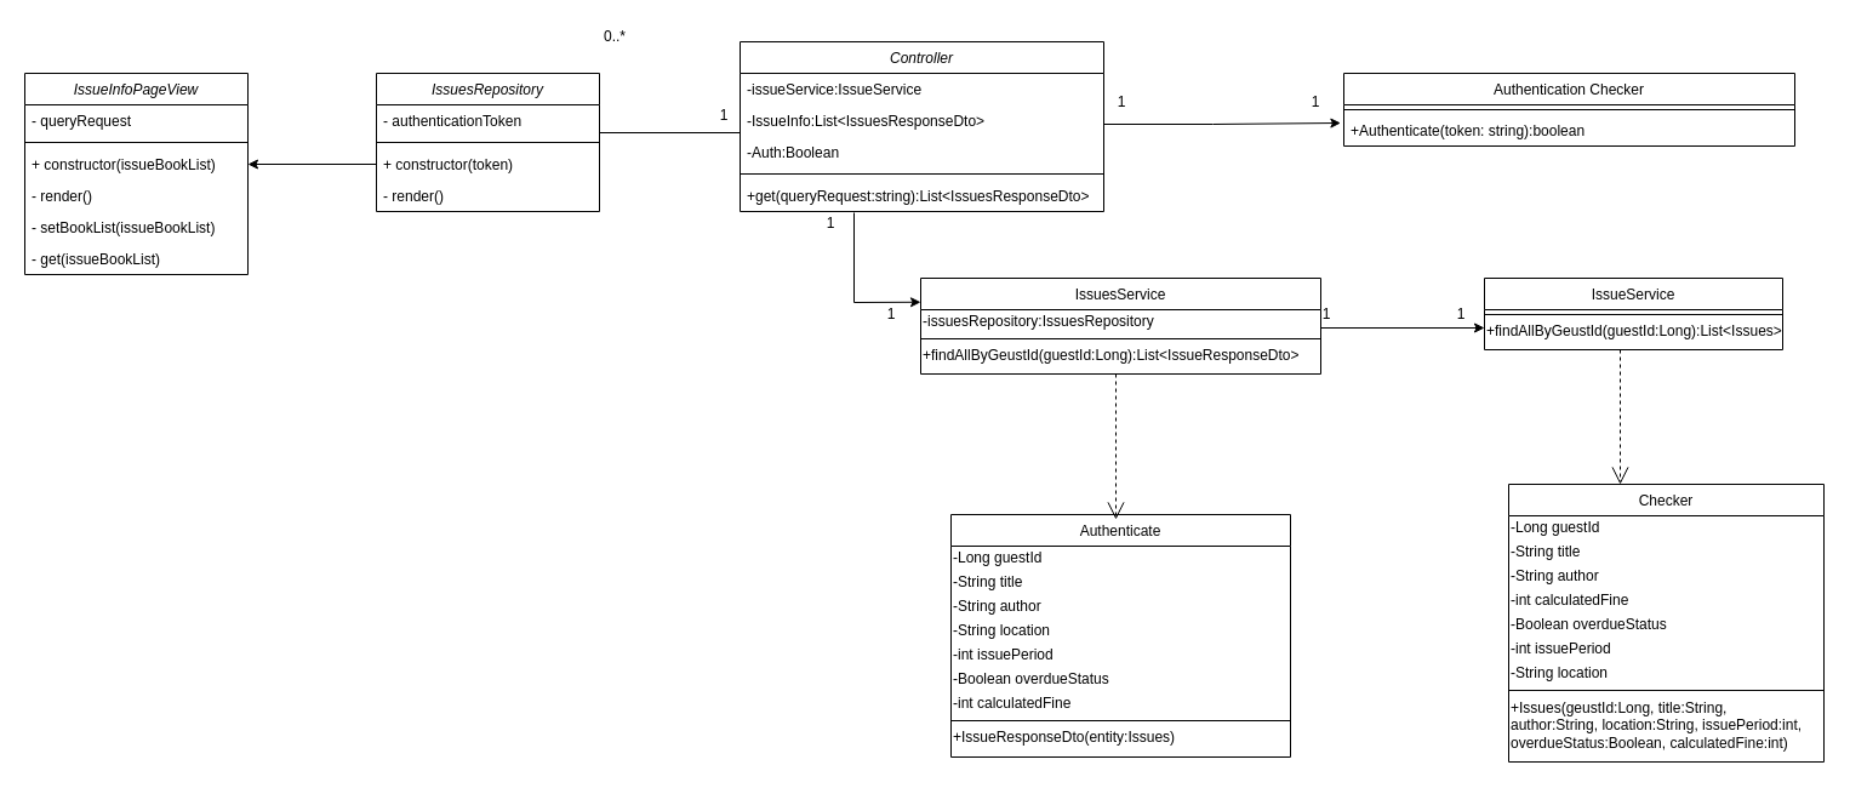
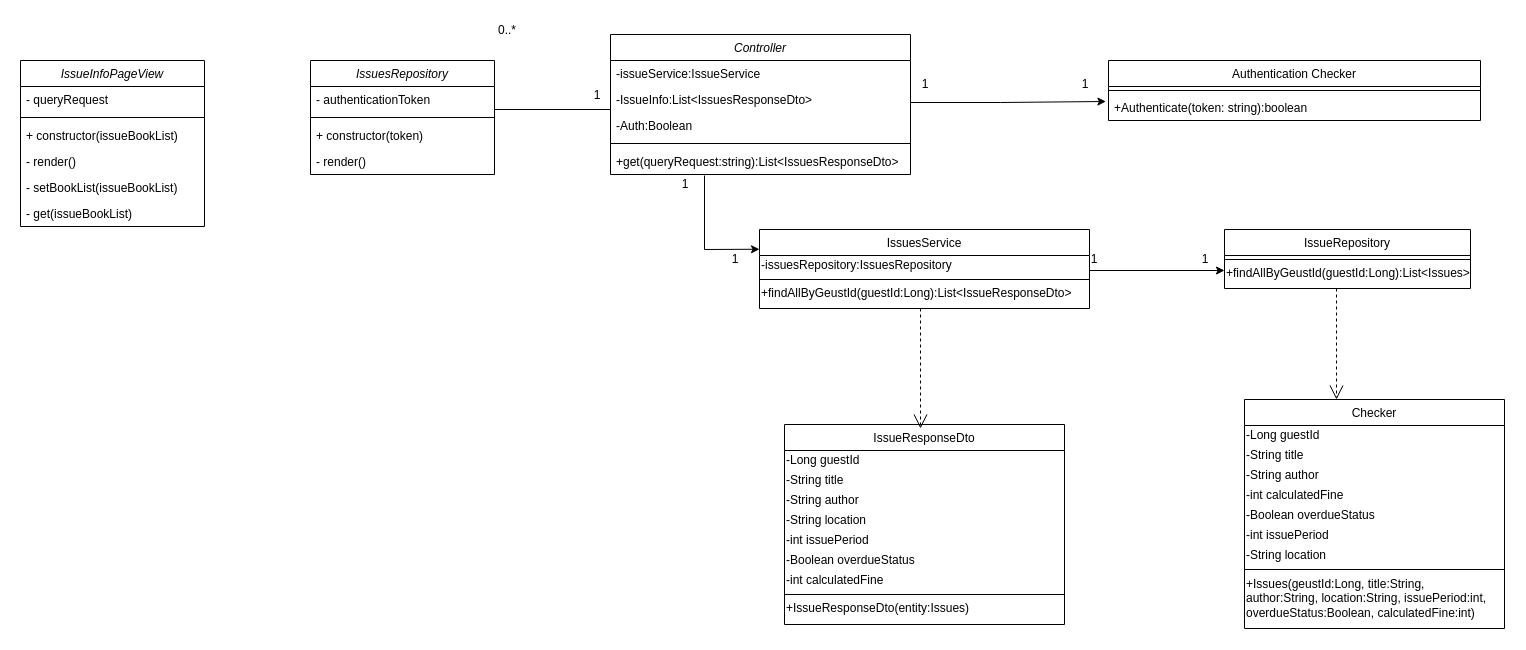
- <mxCell id="58" style="edgeStyle=orthogonalEdgeStyle;rounded=0;orthogonalLoop=1;jettySize=auto;html=1;entryX=1;entryY=0.5;entryDx=0;entryDy=0;" parent="1" source="49" target="54" edge="1"><mxGeometry relative="1" as="geometry" /></mxCell>
- <mxCell id="11" value="IssueService" style="swimlane;fontStyle=0;align=center;verticalAlign=top;childLayout=stackLayout;horizontal=1;startSize=26;horizontalStack=0;resizeParent=1;resizeLast=0;collapsible=1;marginBottom=0;rounded=0;shadow=0;strokeWidth=1;" parent="1" vertex="1"><mxGeometry x="1224" y="229" width="246" height="59" as="geometry"><mxRectangle x="340" y="380" width="170" height="26" as="alternateBounds" /></mxGeometry></mxCell>
+ <mxCell id="11" value="IssueRepository" style="swimlane;fontStyle=0;align=center;verticalAlign=top;childLayout=stackLayout;horizontal=1;startSize=26;horizontalStack=0;resizeParent=1;resizeLast=0;collapsible=1;marginBottom=0;rounded=0;shadow=0;strokeWidth=1;" parent="1" vertex="1"><mxGeometry x="1224" y="229" width="246" height="59" as="geometry"><mxRectangle x="340" y="380" width="170" height="26" as="alternateBounds" /></mxGeometry></mxCell>
- <mxCell id="29" value="Authenticate" style="swimlane;fontStyle=0;align=center;verticalAlign=top;childLayout=stackLayout;horizontal=1;startSize=26;horizontalStack=0;resizeParent=1;resizeLast=0;collapsible=1;marginBottom=0;rounded=0;shadow=0;strokeWidth=1;" parent="1" vertex="1"><mxGeometry x="784" y="424" width="280" height="200" as="geometry"><mxRectangle x="340" y="380" width="170" height="26" as="alternateBounds" /></mxGeometry></mxCell>
+ <mxCell id="29" value="IssueResponseDto" style="swimlane;fontStyle=0;align=center;verticalAlign=top;childLayout=stackLayout;horizontal=1;startSize=26;horizontalStack=0;resizeParent=1;resizeLast=0;collapsible=1;marginBottom=0;rounded=0;shadow=0;strokeWidth=1;" parent="1" vertex="1"><mxGeometry x="784" y="424" width="280" height="200" as="geometry"><mxRectangle x="340" y="380" width="170" height="26" as="alternateBounds" /></mxGeometry></mxCell>
